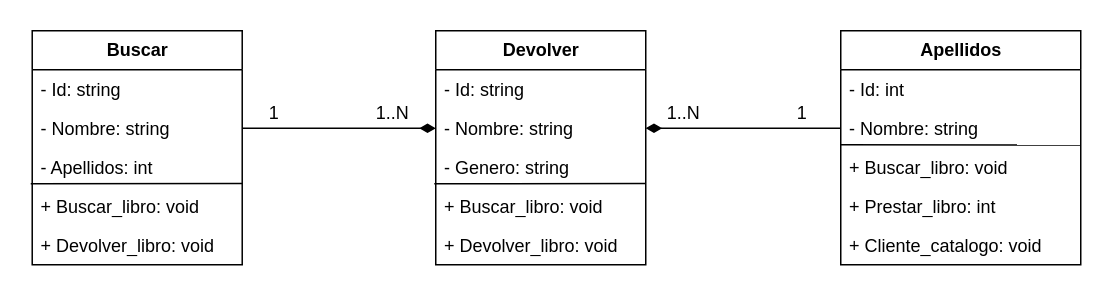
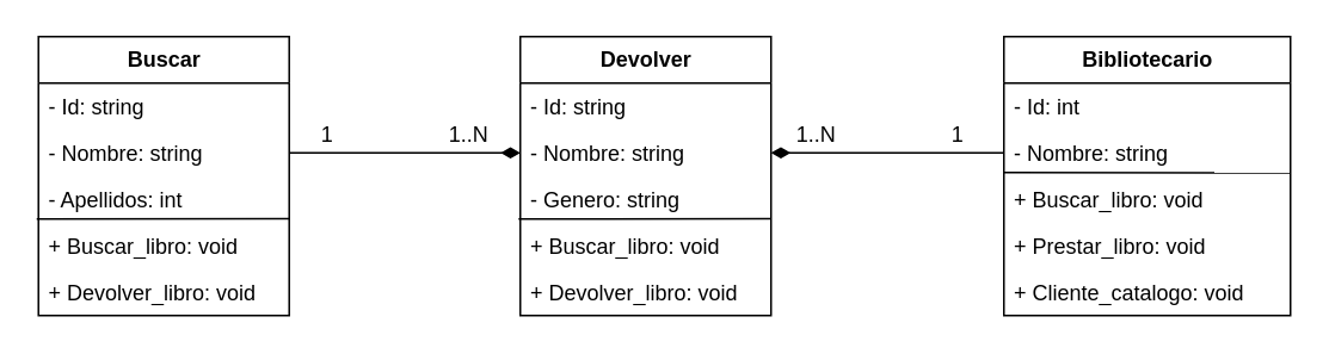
- <mxCell id="9" value="Apellidos" style="swimlane;fontStyle=1;childLayout=stackLayout;horizontal=1;startSize=26;fillColor=none;horizontalStack=0;resizeParent=1;resizeParentMax=0;resizeLast=0;collapsible=1;marginBottom=0;html=1;" vertex="1" parent="1"><mxGeometry x="560" y="20" width="160" height="156" as="geometry" /></mxCell>
+ <mxCell id="9" value="Bibliotecario" style="swimlane;fontStyle=1;childLayout=stackLayout;horizontal=1;startSize=26;fillColor=none;horizontalStack=0;resizeParent=1;resizeParentMax=0;resizeLast=0;collapsible=1;marginBottom=0;html=1;" vertex="1" parent="1"><mxGeometry x="560" y="20" width="160" height="156" as="geometry" /></mxCell>
- <mxCell id="14" value="+ Prestar_libro: int" style="text;strokeColor=none;fillColor=none;align=left;verticalAlign=top;spacingLeft=4;spacingRight=4;overflow=hidden;rotatable=0;points=[[0,0.5],[1,0.5]];portConstraint=eastwest;whiteSpace=wrap;html=1;" vertex="1" parent="9"><mxGeometry y="104" width="160" height="26" as="geometry" /></mxCell>
+ <mxCell id="14" value="+ Prestar_libro: void" style="text;strokeColor=none;fillColor=none;align=left;verticalAlign=top;spacingLeft=4;spacingRight=4;overflow=hidden;rotatable=0;points=[[0,0.5],[1,0.5]];portConstraint=eastwest;whiteSpace=wrap;html=1;" vertex="1" parent="9"><mxGeometry y="104" width="160" height="26" as="geometry" /></mxCell>
